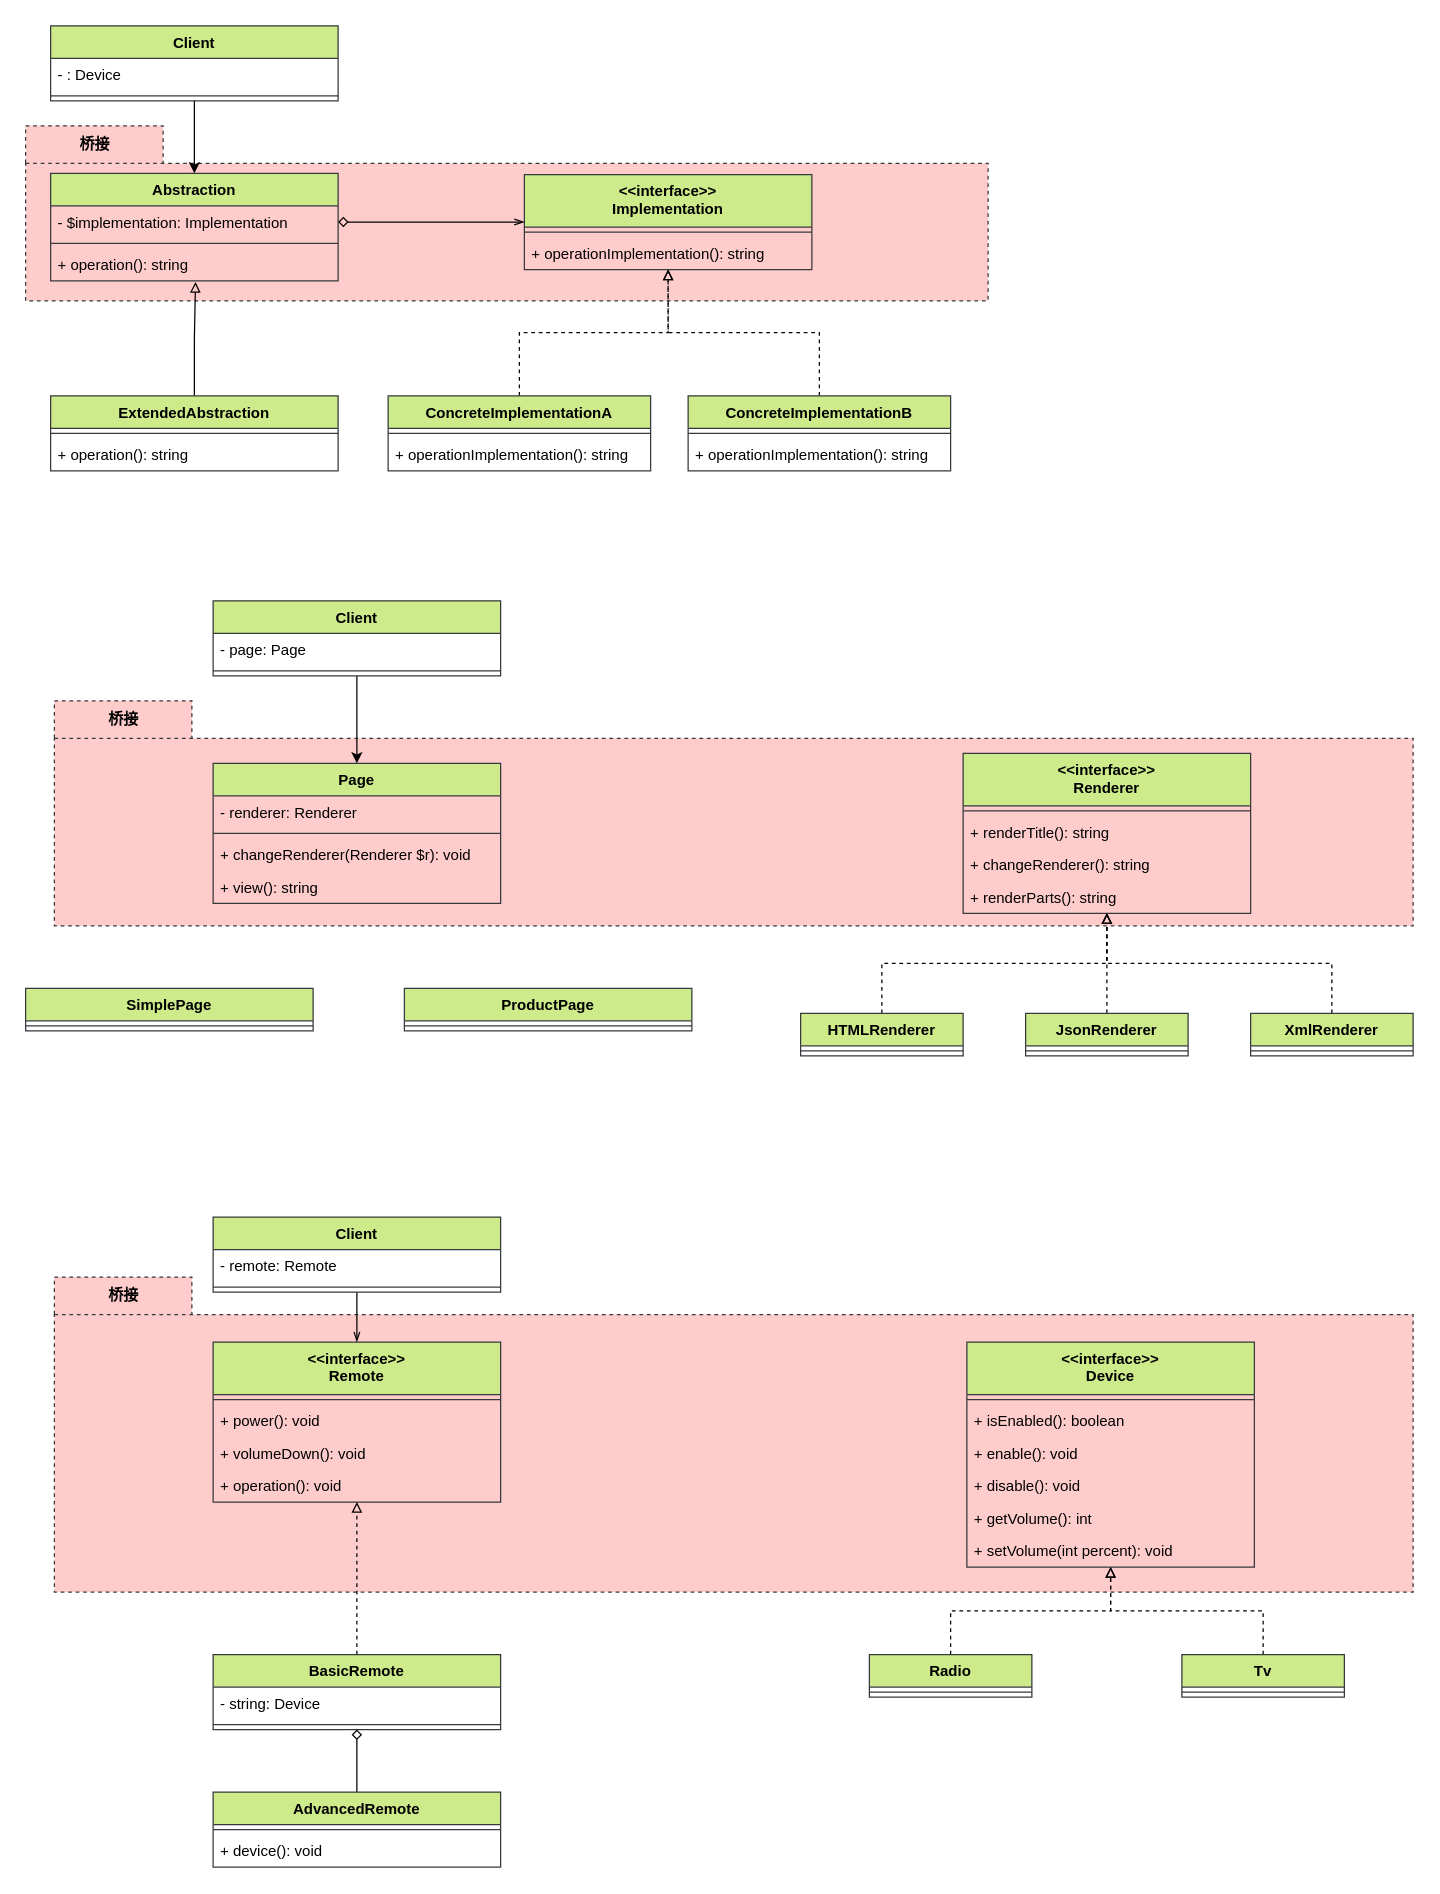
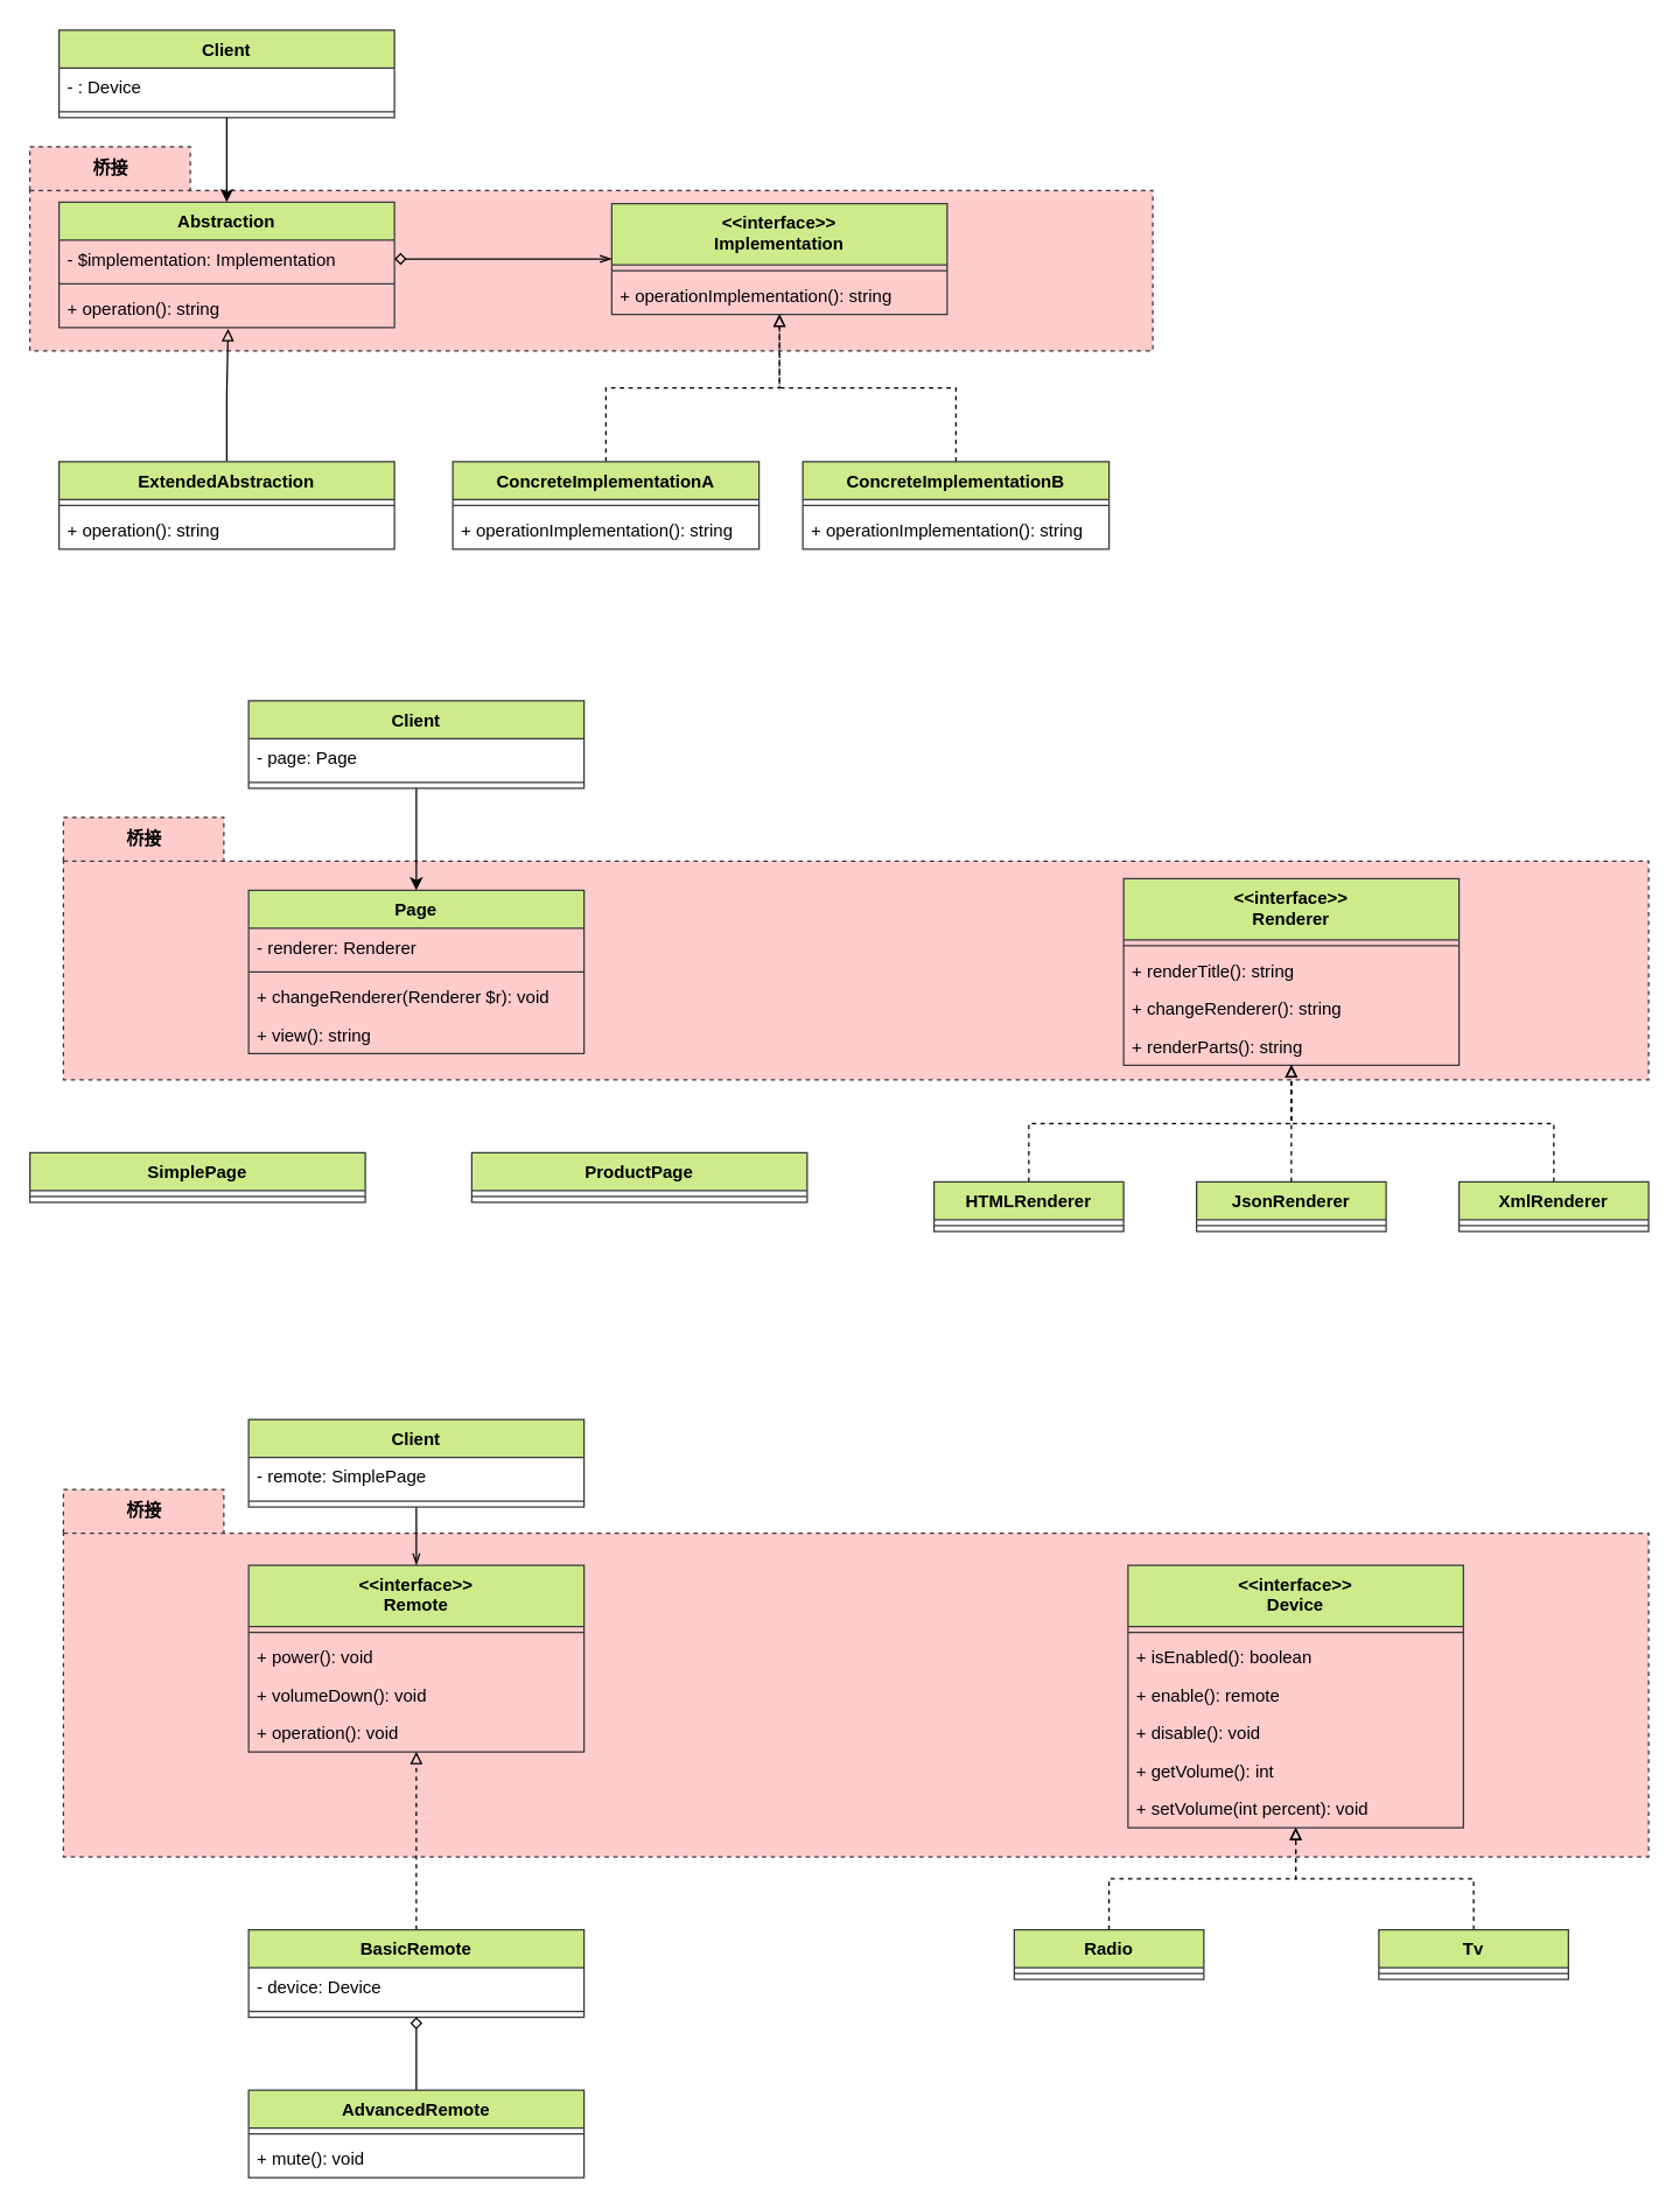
- <mxCell id="87" value="- remote: Remote" style="text;strokeColor=none;fillColor=none;align=left;verticalAlign=top;spacingLeft=4;spacingRight=4;overflow=hidden;rotatable=0;points=[[0,0.5],[1,0.5]];portConstraint=eastwest;fontStyle=0" vertex="1" parent="86"><mxGeometry y="26" width="230" height="26" as="geometry" /></mxCell>
+ <mxCell id="87" value="- remote: SimplePage" style="text;strokeColor=none;fillColor=none;align=left;verticalAlign=top;spacingLeft=4;spacingRight=4;overflow=hidden;rotatable=0;points=[[0,0.5],[1,0.5]];portConstraint=eastwest;fontStyle=0" vertex="1" parent="86"><mxGeometry y="26" width="230" height="26" as="geometry" /></mxCell>
- <mxCell id="62" value="+ enable(): void" style="text;strokeColor=none;fillColor=none;align=left;verticalAlign=top;spacingLeft=4;spacingRight=4;overflow=hidden;rotatable=0;points=[[0,0.5],[1,0.5]];portConstraint=eastwest;" vertex="1" parent="59"><mxGeometry y="76" width="230" height="26" as="geometry" /></mxCell>
+ <mxCell id="62" value="+ enable(): remote" style="text;strokeColor=none;fillColor=none;align=left;verticalAlign=top;spacingLeft=4;spacingRight=4;overflow=hidden;rotatable=0;points=[[0,0.5],[1,0.5]];portConstraint=eastwest;" vertex="1" parent="59"><mxGeometry y="76" width="230" height="26" as="geometry" /></mxCell>
- <mxCell id="79" value="- string: Device" style="text;strokeColor=none;fillColor=none;align=left;verticalAlign=top;spacingLeft=4;spacingRight=4;overflow=hidden;rotatable=0;points=[[0,0.5],[1,0.5]];portConstraint=eastwest;fontStyle=0" vertex="1" parent="78"><mxGeometry y="26" width="230" height="26" as="geometry" /></mxCell>
+ <mxCell id="79" value="- device: Device" style="text;strokeColor=none;fillColor=none;align=left;verticalAlign=top;spacingLeft=4;spacingRight=4;overflow=hidden;rotatable=0;points=[[0,0.5],[1,0.5]];portConstraint=eastwest;fontStyle=0" vertex="1" parent="78"><mxGeometry y="26" width="230" height="26" as="geometry" /></mxCell>
- <mxCell id="84" value="+ device(): void" style="text;strokeColor=none;fillColor=none;align=left;verticalAlign=top;spacingLeft=4;spacingRight=4;overflow=hidden;rotatable=0;points=[[0,0.5],[1,0.5]];portConstraint=eastwest;fontStyle=0" vertex="1" parent="82"><mxGeometry y="34" width="230" height="26" as="geometry" /></mxCell>
+ <mxCell id="84" value="+ mute(): void" style="text;strokeColor=none;fillColor=none;align=left;verticalAlign=top;spacingLeft=4;spacingRight=4;overflow=hidden;rotatable=0;points=[[0,0.5],[1,0.5]];portConstraint=eastwest;fontStyle=0" vertex="1" parent="82"><mxGeometry y="34" width="230" height="26" as="geometry" /></mxCell>
